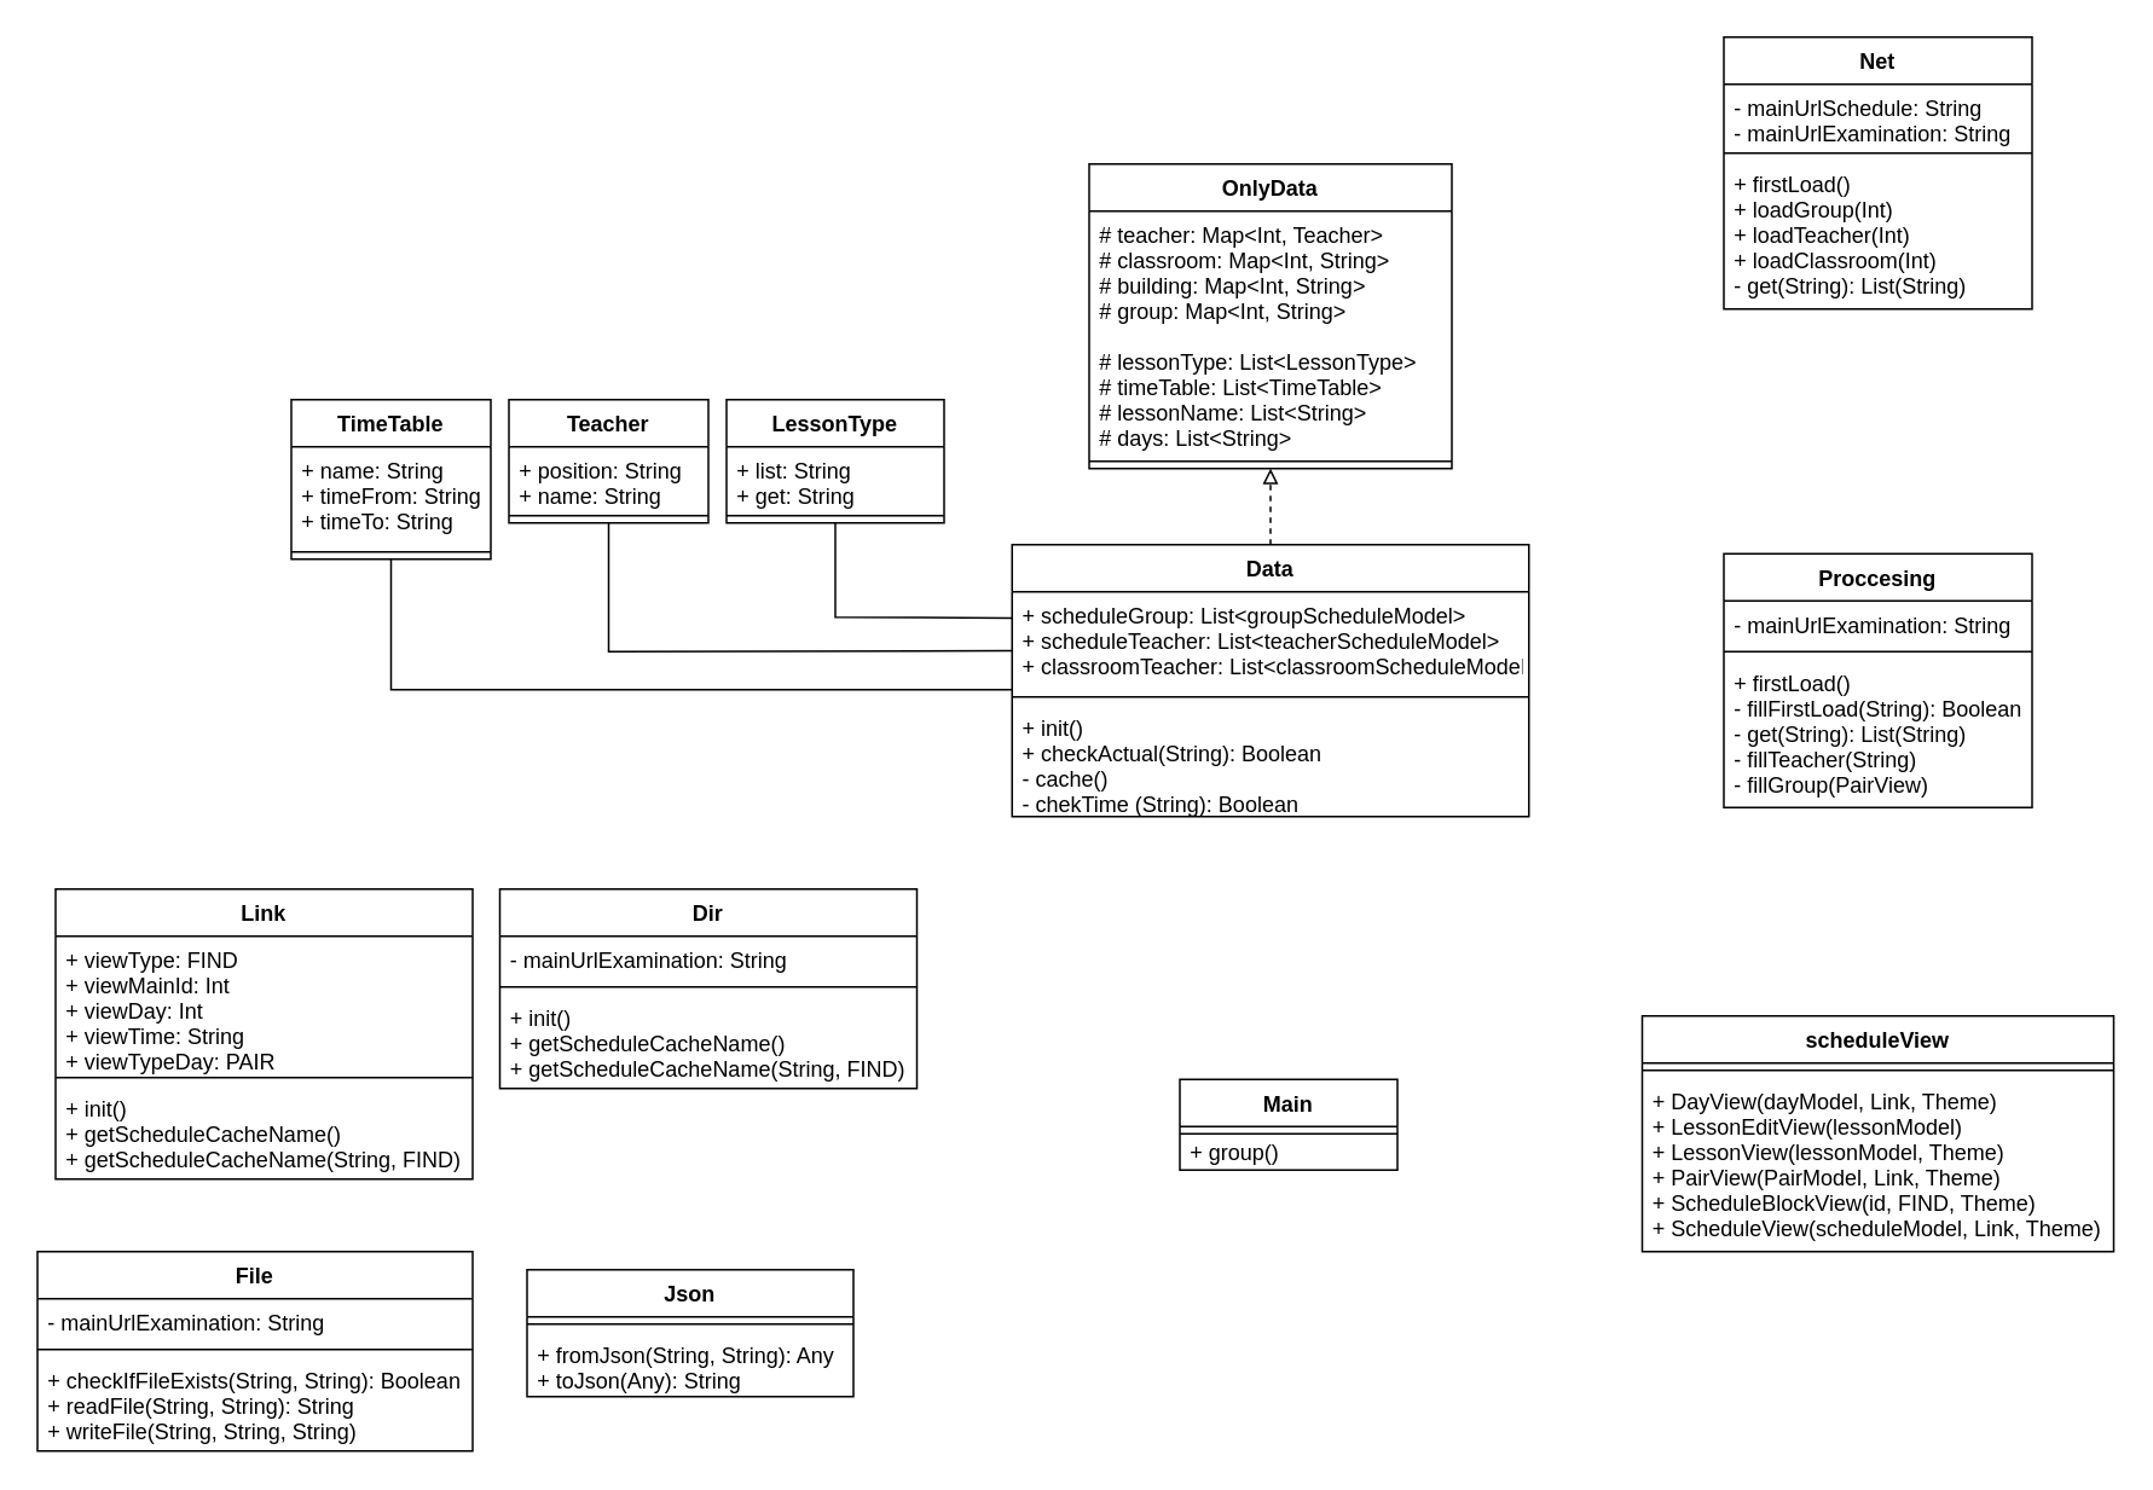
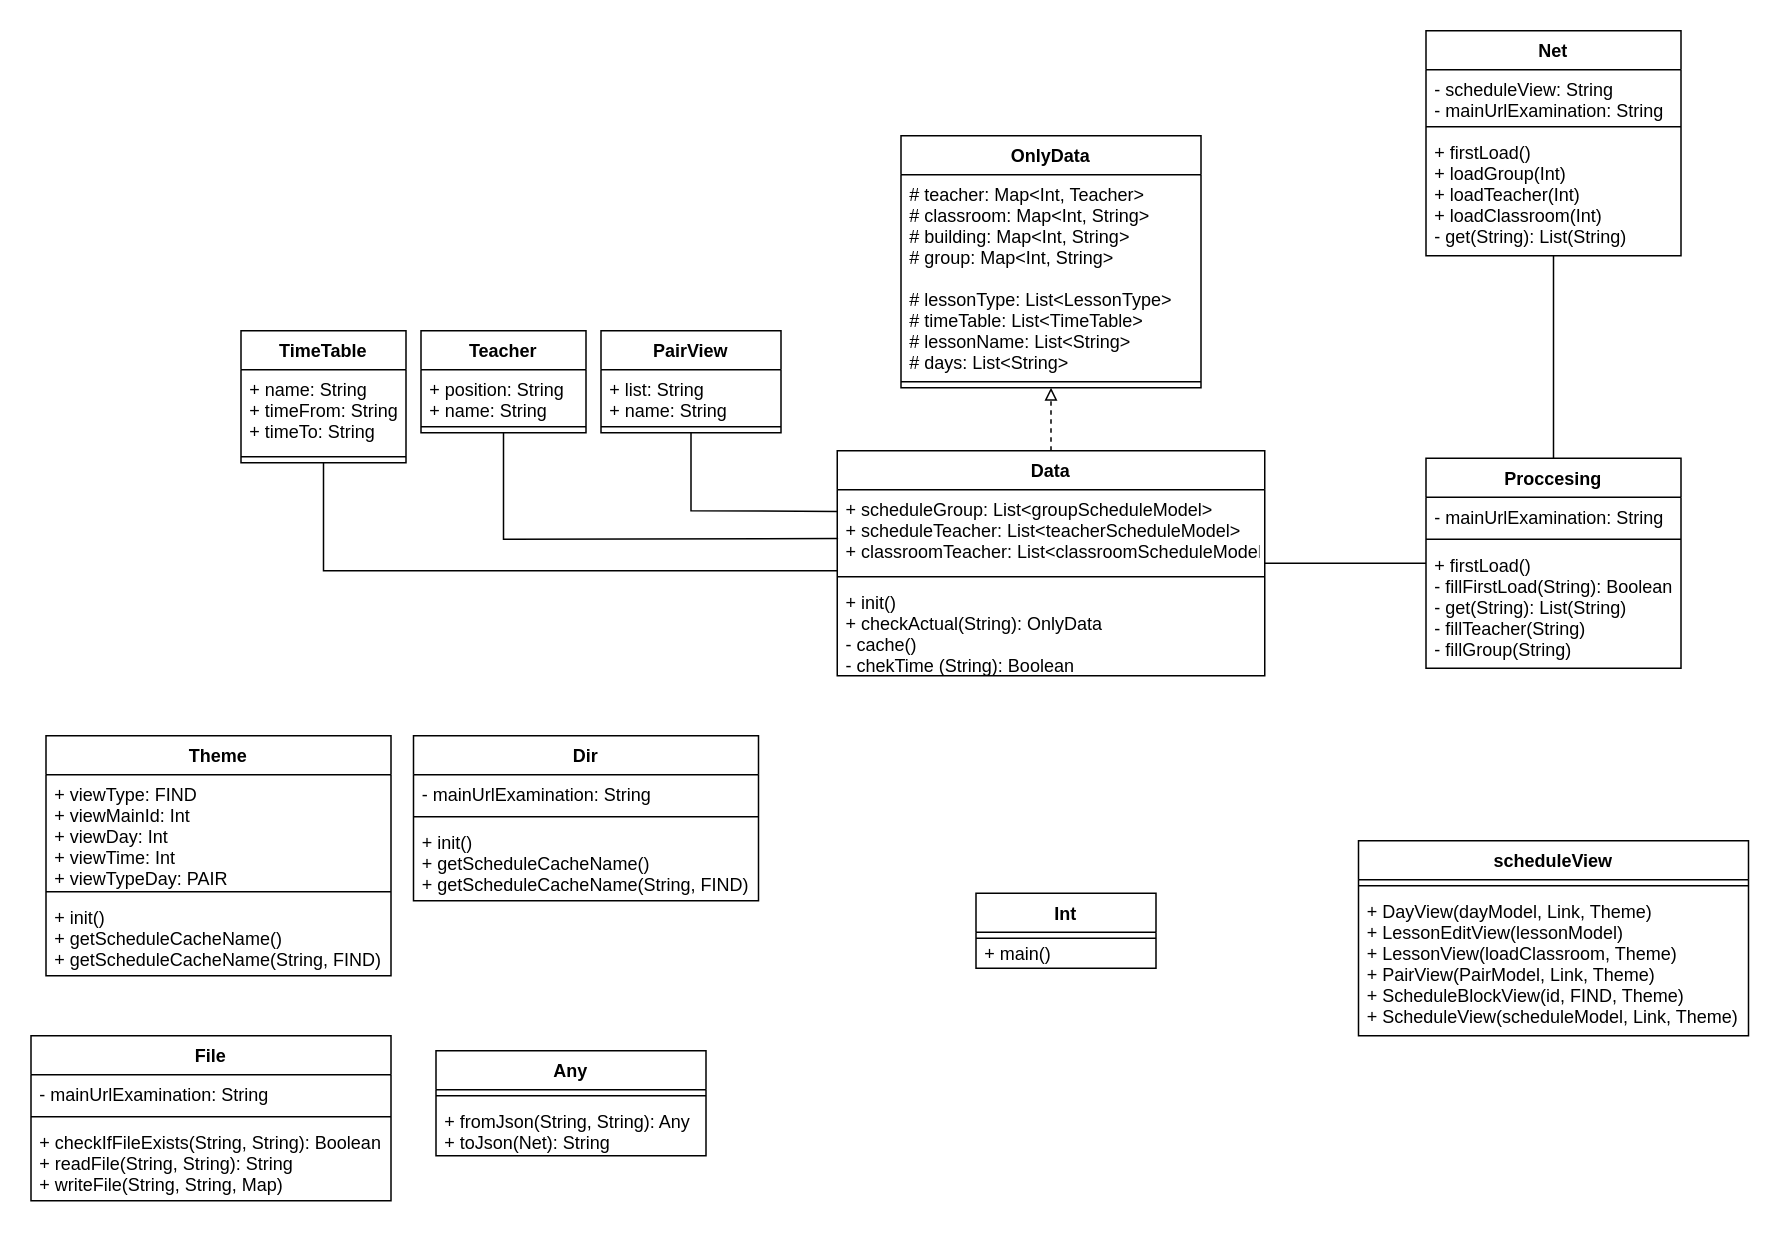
- <mxCell id="23" value="- mainUrlSchedule: String &#10;- mainUrlExamination: String&#10;" style="text;strokeColor=none;fillColor=none;align=left;verticalAlign=top;spacingLeft=4;spacingRight=4;overflow=hidden;rotatable=0;points=[[0,0.5],[1,0.5]];portConstraint=eastwest;" vertex="1" parent="22"><mxGeometry y="26" width="170" height="34" as="geometry" /></mxCell>
+ <mxCell id="23" value="- scheduleView: String &#10;- mainUrlExamination: String&#10;" style="text;strokeColor=none;fillColor=none;align=left;verticalAlign=top;spacingLeft=4;spacingRight=4;overflow=hidden;rotatable=0;points=[[0,0.5],[1,0.5]];portConstraint=eastwest;" vertex="1" parent="22"><mxGeometry y="26" width="170" height="34" as="geometry" /></mxCell>
- <mxCell id="10" value="LessonType" style="swimlane;fontStyle=1;align=center;verticalAlign=top;childLayout=stackLayout;horizontal=1;startSize=26;horizontalStack=0;resizeParent=1;resizeParentMax=0;resizeLast=0;collapsible=1;marginBottom=0;" vertex="1" parent="1"><mxGeometry x="400" y="220" width="120" height="68" as="geometry" /></mxCell>
+ <mxCell id="10" value="PairView" style="swimlane;fontStyle=1;align=center;verticalAlign=top;childLayout=stackLayout;horizontal=1;startSize=26;horizontalStack=0;resizeParent=1;resizeParentMax=0;resizeLast=0;collapsible=1;marginBottom=0;" vertex="1" parent="1"><mxGeometry x="400" y="220" width="120" height="68" as="geometry" /></mxCell>
+ <mxCell id="31" value="" style="endArrow=none;html=1;rounded=0;entryX=0.5;entryY=0;entryDx=0;entryDy=0;" edge="1" parent="1" source="22" target="26"><mxGeometry width="50" height="50" relative="1" as="geometry"><mxPoint x="1010" y="340" as="sourcePoint" /><mxPoint x="1060" y="290" as="targetPoint" /></mxGeometry></mxCell>
- <mxCell id="11" value="+ list: String&#10;+ get: String&#10;" style="text;strokeColor=none;fillColor=none;align=left;verticalAlign=top;spacingLeft=4;spacingRight=4;overflow=hidden;rotatable=0;points=[[0,0.5],[1,0.5]];portConstraint=eastwest;" vertex="1" parent="10"><mxGeometry y="26" width="120" height="34" as="geometry" /></mxCell>
+ <mxCell id="11" value="+ list: String&#10;+ name: String&#10;" style="text;strokeColor=none;fillColor=none;align=left;verticalAlign=top;spacingLeft=4;spacingRight=4;overflow=hidden;rotatable=0;points=[[0,0.5],[1,0.5]];portConstraint=eastwest;" vertex="1" parent="10"><mxGeometry y="26" width="120" height="34" as="geometry" /></mxCell>
+ <mxCell id="30" value="" style="endArrow=none;html=1;rounded=0;" edge="1" parent="1" source="26" target="3"><mxGeometry width="50" height="50" relative="1" as="geometry"><mxPoint x="950" y="370" as="sourcePoint" /><mxPoint x="1090" y="310" as="targetPoint" /></mxGeometry></mxCell>
- <mxCell id="29" value="+ firstLoad()&#10;- fillFirstLoad(String): Boolean&#10;- get(String): List(String)&#10;- fillTeacher(String)&#10;- fillGroup(PairView)" style="text;strokeColor=none;fillColor=none;align=left;verticalAlign=top;spacingLeft=4;spacingRight=4;overflow=hidden;rotatable=0;points=[[0,0.5],[1,0.5]];portConstraint=eastwest;" vertex="1" parent="26"><mxGeometry y="58" width="170" height="82" as="geometry" /></mxCell>
+ <mxCell id="29" value="+ firstLoad()&#10;- fillFirstLoad(String): Boolean&#10;- get(String): List(String)&#10;- fillTeacher(String)&#10;- fillGroup(String)" style="text;strokeColor=none;fillColor=none;align=left;verticalAlign=top;spacingLeft=4;spacingRight=4;overflow=hidden;rotatable=0;points=[[0,0.5],[1,0.5]];portConstraint=eastwest;" vertex="1" parent="26"><mxGeometry y="58" width="170" height="82" as="geometry" /></mxCell>
- <mxCell id="6" value="+ init()&#10;+ checkActual(String): Boolean&#10;- cache()&#10;- chekTime (String): Boolean&#10;&#10;" style="text;strokeColor=none;fillColor=none;align=left;verticalAlign=top;spacingLeft=4;spacingRight=4;overflow=hidden;rotatable=0;points=[[0,0.5],[1,0.5]];portConstraint=eastwest;" vertex="1" parent="3"><mxGeometry y="88" width="285" height="62" as="geometry" /></mxCell>
+ <mxCell id="6" value="+ init()&#10;+ checkActual(String): OnlyData&#10;- cache()&#10;- chekTime (String): Boolean&#10;&#10;" style="text;strokeColor=none;fillColor=none;align=left;verticalAlign=top;spacingLeft=4;spacingRight=4;overflow=hidden;rotatable=0;points=[[0,0.5],[1,0.5]];portConstraint=eastwest;" vertex="1" parent="3"><mxGeometry y="88" width="285" height="62" as="geometry" /></mxCell>
- <mxCell id="32" value="Link" style="swimlane;fontStyle=1;align=center;verticalAlign=top;childLayout=stackLayout;horizontal=1;startSize=26;horizontalStack=0;resizeParent=1;resizeParentMax=0;resizeLast=0;collapsible=1;marginBottom=0;" vertex="1" parent="1"><mxGeometry x="30" y="490" width="230" height="160" as="geometry" /></mxCell>
+ <mxCell id="32" value="Theme" style="swimlane;fontStyle=1;align=center;verticalAlign=top;childLayout=stackLayout;horizontal=1;startSize=26;horizontalStack=0;resizeParent=1;resizeParentMax=0;resizeLast=0;collapsible=1;marginBottom=0;" vertex="1" parent="1"><mxGeometry x="30" y="490" width="230" height="160" as="geometry" /></mxCell>
- <mxCell id="33" value="+ viewType: FIND&#10;+ viewMainId: Int&#10;+ viewDay: Int&#10;+ viewTime: String&#10;+ viewTypeDay: PAIR&#10;&#10;&#10;" style="text;strokeColor=none;fillColor=none;align=left;verticalAlign=top;spacingLeft=4;spacingRight=4;overflow=hidden;rotatable=0;points=[[0,0.5],[1,0.5]];portConstraint=eastwest;" vertex="1" parent="32"><mxGeometry y="26" width="230" height="74" as="geometry" /></mxCell>
+ <mxCell id="33" value="+ viewType: FIND&#10;+ viewMainId: Int&#10;+ viewDay: Int&#10;+ viewTime: Int&#10;+ viewTypeDay: PAIR&#10;&#10;&#10;" style="text;strokeColor=none;fillColor=none;align=left;verticalAlign=top;spacingLeft=4;spacingRight=4;overflow=hidden;rotatable=0;points=[[0,0.5],[1,0.5]];portConstraint=eastwest;" vertex="1" parent="32"><mxGeometry y="26" width="230" height="74" as="geometry" /></mxCell>
- <mxCell id="49" value="+ DayView(dayModel, Link, Theme)&#10;+ LessonEditView(lessonModel)&#10;+ LessonView(lessonModel, Theme)&#10;+ PairView(PairModel, Link, Theme)&#10;+ ScheduleBlockView(id, FIND, Theme)&#10;+ ScheduleView(scheduleModel, Link, Theme)&#10;" style="text;strokeColor=none;fillColor=none;align=left;verticalAlign=top;spacingLeft=4;spacingRight=4;overflow=hidden;rotatable=0;points=[[0,0.5],[1,0.5]];portConstraint=eastwest;" vertex="1" parent="47"><mxGeometry y="34" width="260" height="96" as="geometry" /></mxCell>
+ <mxCell id="49" value="+ DayView(dayModel, Link, Theme)&#10;+ LessonEditView(lessonModel)&#10;+ LessonView(loadClassroom, Theme)&#10;+ PairView(PairModel, Link, Theme)&#10;+ ScheduleBlockView(id, FIND, Theme)&#10;+ ScheduleView(scheduleModel, Link, Theme)&#10;" style="text;strokeColor=none;fillColor=none;align=left;verticalAlign=top;spacingLeft=4;spacingRight=4;overflow=hidden;rotatable=0;points=[[0,0.5],[1,0.5]];portConstraint=eastwest;" vertex="1" parent="47"><mxGeometry y="34" width="260" height="96" as="geometry" /></mxCell>
- <mxCell id="44" value="Main" style="swimlane;fontStyle=1;align=center;verticalAlign=top;childLayout=stackLayout;horizontal=1;startSize=26;horizontalStack=0;resizeParent=1;resizeParentMax=0;resizeLast=0;collapsible=1;marginBottom=0;" vertex="1" parent="1"><mxGeometry x="650" y="595" width="120" height="50" as="geometry" /></mxCell>
+ <mxCell id="44" value="Int" style="swimlane;fontStyle=1;align=center;verticalAlign=top;childLayout=stackLayout;horizontal=1;startSize=26;horizontalStack=0;resizeParent=1;resizeParentMax=0;resizeLast=0;collapsible=1;marginBottom=0;" vertex="1" parent="1"><mxGeometry x="650" y="595" width="120" height="50" as="geometry" /></mxCell>
- <mxCell id="46" value="+ group()" style="text;strokeColor=none;fillColor=none;align=left;verticalAlign=bottom;spacingLeft=4;spacingRight=4;overflow=hidden;rotatable=0;points=[[0,0.5],[1,0.5]];portConstraint=eastwest;" vertex="1" parent="44"><mxGeometry y="34" width="120" height="16" as="geometry" /></mxCell>
+ <mxCell id="46" value="+ main()" style="text;strokeColor=none;fillColor=none;align=left;verticalAlign=bottom;spacingLeft=4;spacingRight=4;overflow=hidden;rotatable=0;points=[[0,0.5],[1,0.5]];portConstraint=eastwest;" vertex="1" parent="44"><mxGeometry y="34" width="120" height="16" as="geometry" /></mxCell>
- <mxCell id="50" value="Json" style="swimlane;fontStyle=1;align=center;verticalAlign=top;childLayout=stackLayout;horizontal=1;startSize=26;horizontalStack=0;resizeParent=1;resizeParentMax=0;resizeLast=0;collapsible=1;marginBottom=0;" vertex="1" parent="1"><mxGeometry x="290" y="700" width="180" height="70" as="geometry" /></mxCell>
+ <mxCell id="50" value="Any" style="swimlane;fontStyle=1;align=center;verticalAlign=top;childLayout=stackLayout;horizontal=1;startSize=26;horizontalStack=0;resizeParent=1;resizeParentMax=0;resizeLast=0;collapsible=1;marginBottom=0;" vertex="1" parent="1"><mxGeometry x="290" y="700" width="180" height="70" as="geometry" /></mxCell>
- <mxCell id="52" value="+ fromJson(String, String): Any&#10;+ toJson(Any): String" style="text;strokeColor=none;fillColor=none;align=left;verticalAlign=top;spacingLeft=4;spacingRight=4;overflow=hidden;rotatable=0;points=[[0,0.5],[1,0.5]];portConstraint=eastwest;" vertex="1" parent="50"><mxGeometry y="34" width="180" height="36" as="geometry" /></mxCell>
+ <mxCell id="52" value="+ fromJson(String, String): Any&#10;+ toJson(Net): String" style="text;strokeColor=none;fillColor=none;align=left;verticalAlign=top;spacingLeft=4;spacingRight=4;overflow=hidden;rotatable=0;points=[[0,0.5],[1,0.5]];portConstraint=eastwest;" vertex="1" parent="50"><mxGeometry y="34" width="180" height="36" as="geometry" /></mxCell>
- <mxCell id="43" value="+ checkIfFileExists(String, String): Boolean&#10;+ readFile(String, String): String&#10;+ writeFile(String, String, String)" style="text;strokeColor=none;fillColor=none;align=left;verticalAlign=top;spacingLeft=4;spacingRight=4;overflow=hidden;rotatable=0;points=[[0,0.5],[1,0.5]];portConstraint=eastwest;" vertex="1" parent="40"><mxGeometry y="58" width="240" height="52" as="geometry" /></mxCell>
+ <mxCell id="43" value="+ checkIfFileExists(String, String): Boolean&#10;+ readFile(String, String): String&#10;+ writeFile(String, String, Map)" style="text;strokeColor=none;fillColor=none;align=left;verticalAlign=top;spacingLeft=4;spacingRight=4;overflow=hidden;rotatable=0;points=[[0,0.5],[1,0.5]];portConstraint=eastwest;" vertex="1" parent="40"><mxGeometry y="58" width="240" height="52" as="geometry" /></mxCell>
